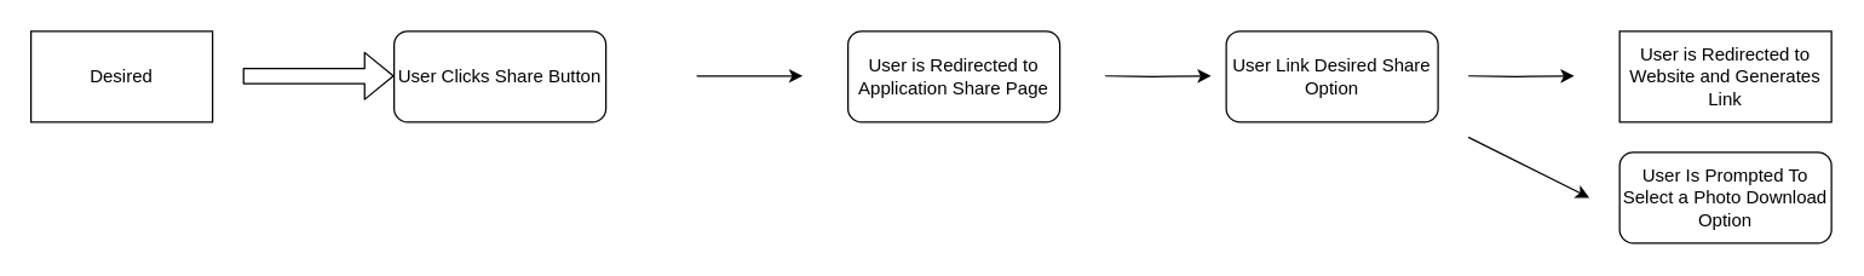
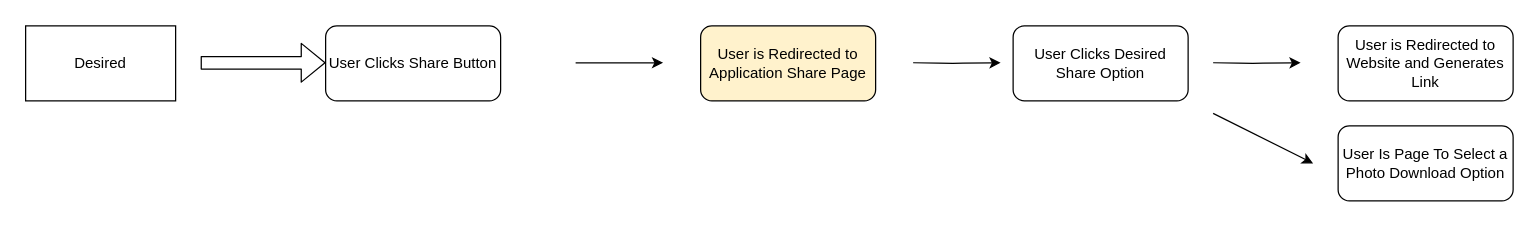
- <mxCell id="7" value="User is Redirected to Application Share Page" style="rounded=1;whiteSpace=wrap;html=1;" vertex="1" parent="1"><mxGeometry x="560" y="20" width="140" height="60" as="geometry" /></mxCell>
+ <mxCell id="7" value="User is Redirected to Application Share Page" style="rounded=1;whiteSpace=wrap;html=1;fillColor=#fff2cc;" vertex="1" parent="1"><mxGeometry x="560" y="20" width="140" height="60" as="geometry" /></mxCell>
- <mxCell id="8" value="User Link Desired Share Option" style="rounded=1;whiteSpace=wrap;html=1;" vertex="1" parent="1"><mxGeometry x="810" y="20" width="140" height="60" as="geometry" /></mxCell>
+ <mxCell id="8" value="User Clicks Desired Share Option" style="rounded=1;whiteSpace=wrap;html=1;" vertex="1" parent="1"><mxGeometry x="810" y="20" width="140" height="60" as="geometry" /></mxCell>
- <mxCell id="11" value="User is Redirected to Website and Generates Link" style="whiteSpace=wrap;html=1;rounded=0;" vertex="1" parent="1"><mxGeometry x="1070" y="20" width="140" height="60" as="geometry" /></mxCell>
+ <mxCell id="11" value="User is Redirected to Website and Generates Link" style="rounded=1;whiteSpace=wrap;html=1;" vertex="1" parent="1"><mxGeometry x="1070" y="20" width="140" height="60" as="geometry" /></mxCell>
- <mxCell id="12" value="User Is Prompted To Select a Photo Download Option" style="rounded=1;whiteSpace=wrap;html=1;" vertex="1" parent="1"><mxGeometry x="1070" y="100" width="140" height="60" as="geometry" /></mxCell>
+ <mxCell id="12" value="User Is Page To Select a Photo Download Option" style="rounded=1;whiteSpace=wrap;html=1;" vertex="1" parent="1"><mxGeometry x="1070" y="100" width="140" height="60" as="geometry" /></mxCell>
